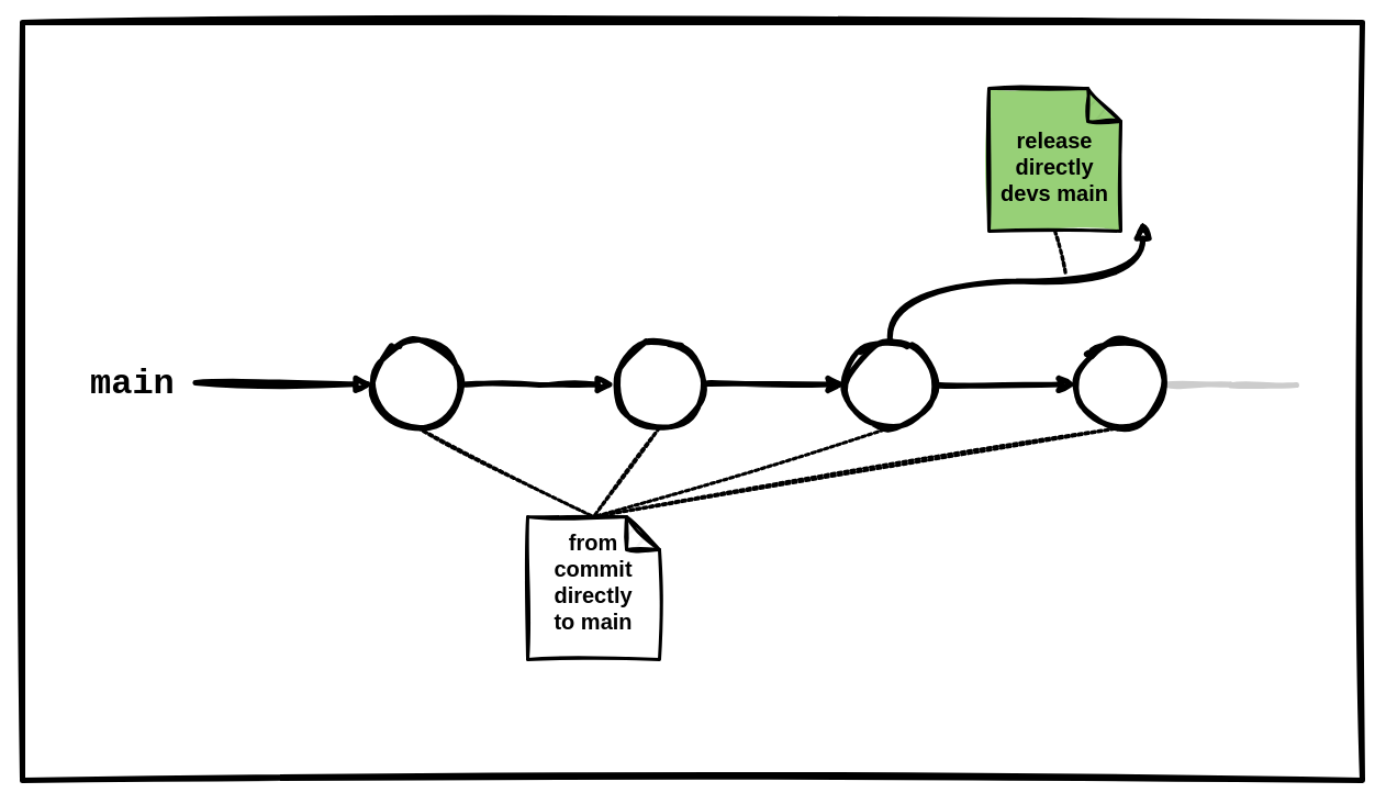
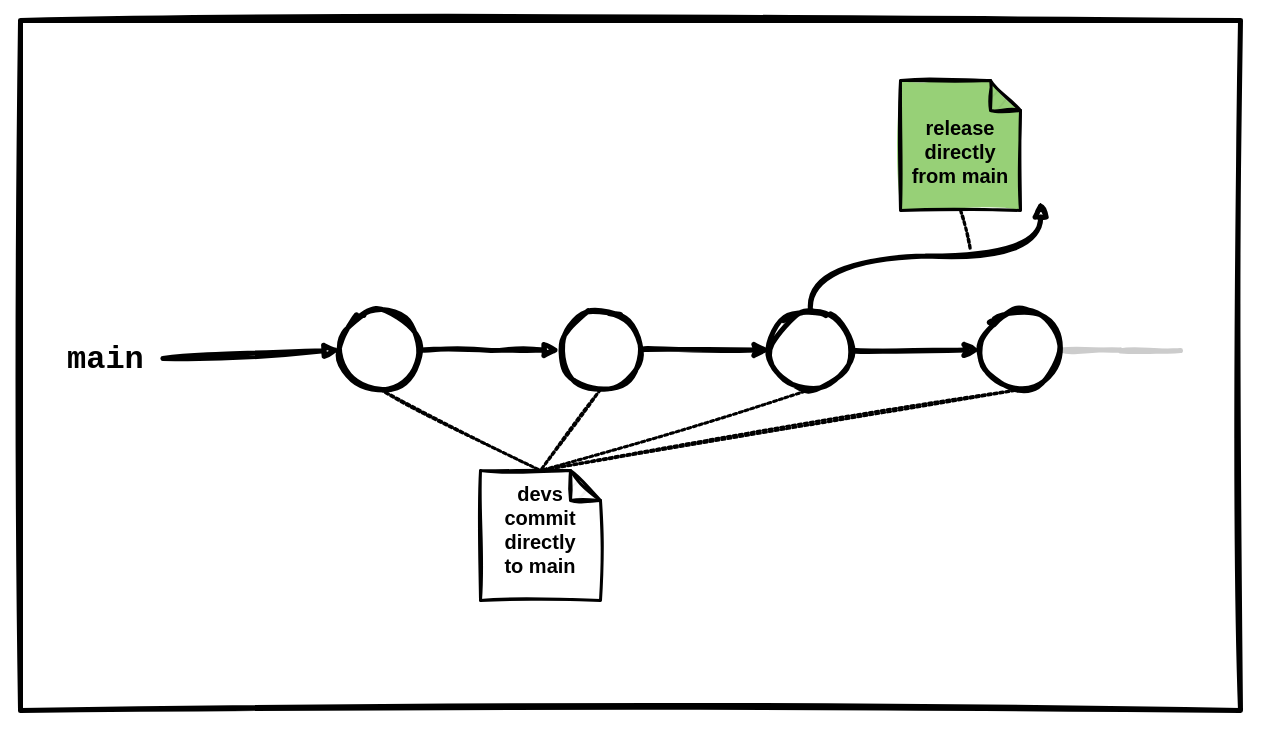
- <mxCell id="13" value="&lt;p style=&quot;line-height: 120%; font-size: 20px;&quot;&gt;&lt;span style=&quot;font-size: 20px;&quot;&gt;&lt;b style=&quot;font-size: 20px;&quot;&gt;release directly devs main&lt;/b&gt;&lt;/span&gt;&lt;/p&gt;" style="shape=note;whiteSpace=wrap;html=1;backgroundOutline=1;darkOpacity=0.05;strokeWidth=3;labelPosition=center;verticalLabelPosition=middle;align=center;verticalAlign=bottom;sketch=1;curveFitting=1;jiggle=2;fillColor=#97D077;gradientColor=#97D077;fontSize=20;" parent="1" vertex="1"><mxGeometry x="900" y="80" width="120" height="130" as="geometry" /></mxCell>
+ <mxCell id="13" value="&lt;p style=&quot;line-height: 120%; font-size: 20px;&quot;&gt;&lt;span style=&quot;font-size: 20px;&quot;&gt;&lt;b style=&quot;font-size: 20px;&quot;&gt;release directly from main&lt;/b&gt;&lt;/span&gt;&lt;/p&gt;" style="shape=note;whiteSpace=wrap;html=1;backgroundOutline=1;darkOpacity=0.05;strokeWidth=3;labelPosition=center;verticalLabelPosition=middle;align=center;verticalAlign=bottom;sketch=1;curveFitting=1;jiggle=2;fillColor=#97D077;gradientColor=#97D077;fontSize=20;" parent="1" vertex="1"><mxGeometry x="900" y="80" width="120" height="130" as="geometry" /></mxCell>
- <mxCell id="3" value="&lt;b&gt;&lt;font style=&quot;font-size: 32px;&quot;&gt;main&lt;/font&gt;&lt;/b&gt;" style="text;html=1;align=left;verticalAlign=middle;resizable=0;points=[];autosize=1;strokeColor=none;fillColor=none;sketch=1;curveFitting=1;jiggle=2;fontFamily=Courier New;" parent="1" vertex="1"><mxGeometry x="80" y="324.5" width="100" height="50" as="geometry" /></mxCell>
+ <mxCell id="3" value="&lt;b&gt;&lt;font style=&quot;font-size: 32px;&quot;&gt;main&lt;/font&gt;&lt;/b&gt;" style="text;html=1;align=left;verticalAlign=middle;resizable=0;points=[];autosize=1;strokeColor=none;fillColor=none;sketch=1;curveFitting=1;jiggle=2;fontFamily=Courier New;" parent="1" vertex="1"><mxGeometry x="65" y="334.5" width="100" height="50" as="geometry" /></mxCell>
- <mxCell id="11" value="&lt;p style=&quot;line-height: 120%; font-size: 20px;&quot;&gt;&lt;span style=&quot;font-size: 20px;&quot;&gt;&lt;b style=&quot;font-size: 20px;&quot;&gt;from commit directly &lt;br&gt;to main&lt;/b&gt;&lt;/span&gt;&lt;/p&gt;" style="shape=note;whiteSpace=wrap;html=1;backgroundOutline=1;darkOpacity=0.05;strokeWidth=3;labelPosition=center;verticalLabelPosition=middle;align=center;verticalAlign=bottom;sketch=1;curveFitting=1;jiggle=2;fontSize=20;" parent="1" vertex="1"><mxGeometry x="480" y="470" width="120" height="130" as="geometry" /></mxCell>
+ <mxCell id="11" value="&lt;p style=&quot;line-height: 120%; font-size: 20px;&quot;&gt;&lt;span style=&quot;font-size: 20px;&quot;&gt;&lt;b style=&quot;font-size: 20px;&quot;&gt;devs commit directly &lt;br&gt;to main&lt;/b&gt;&lt;/span&gt;&lt;/p&gt;" style="shape=note;whiteSpace=wrap;html=1;backgroundOutline=1;darkOpacity=0.05;strokeWidth=3;labelPosition=center;verticalLabelPosition=middle;align=center;verticalAlign=bottom;sketch=1;curveFitting=1;jiggle=2;fontSize=20;" parent="1" vertex="1"><mxGeometry x="480" y="470" width="120" height="130" as="geometry" /></mxCell>
